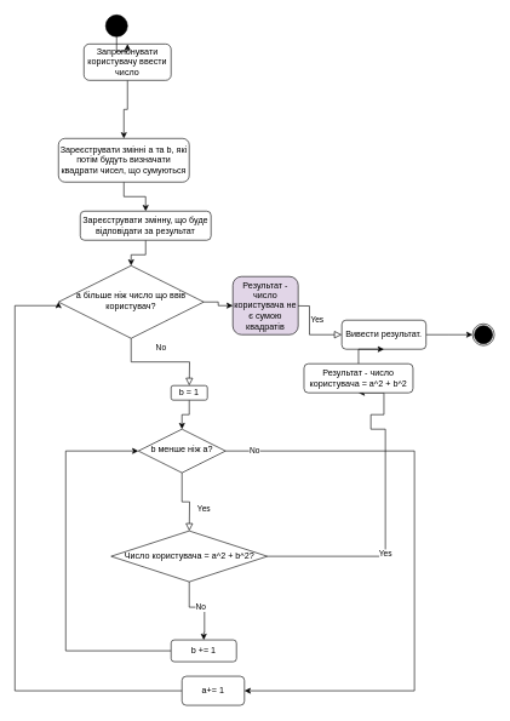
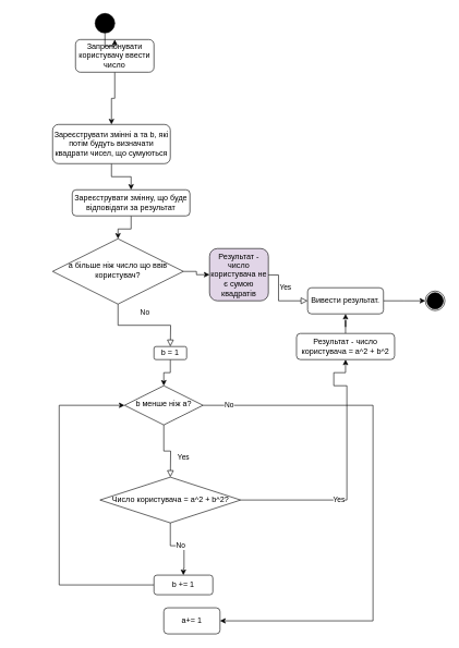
- <mxCell id="33" value="Результат - число користувача = a^2 + b^2" style="rounded=1;whiteSpace=wrap;html=1;" vertex="1" parent="1"><mxGeometry x="418" y="500" width="150" height="40" as="geometry" /></mxCell>
+ <mxCell id="33" value="Результат - число користувача = a^2 + b^2" style="rounded=1;whiteSpace=wrap;html=1;" vertex="1" parent="1"><mxGeometry x="453" y="510" width="150" height="40" as="geometry" /></mxCell>
- <mxCell id="30" style="edgeStyle=orthogonalEdgeStyle;rounded=0;orthogonalLoop=1;jettySize=auto;html=1;entryX=0;entryY=0.5;entryDx=0;entryDy=0;" edge="1" parent="1" source="31" target="7"><mxGeometry relative="1" as="geometry"><Array as="points"><mxPoint x="20" y="950" /><mxPoint x="20" y="420" /></Array></mxGeometry></mxCell>
